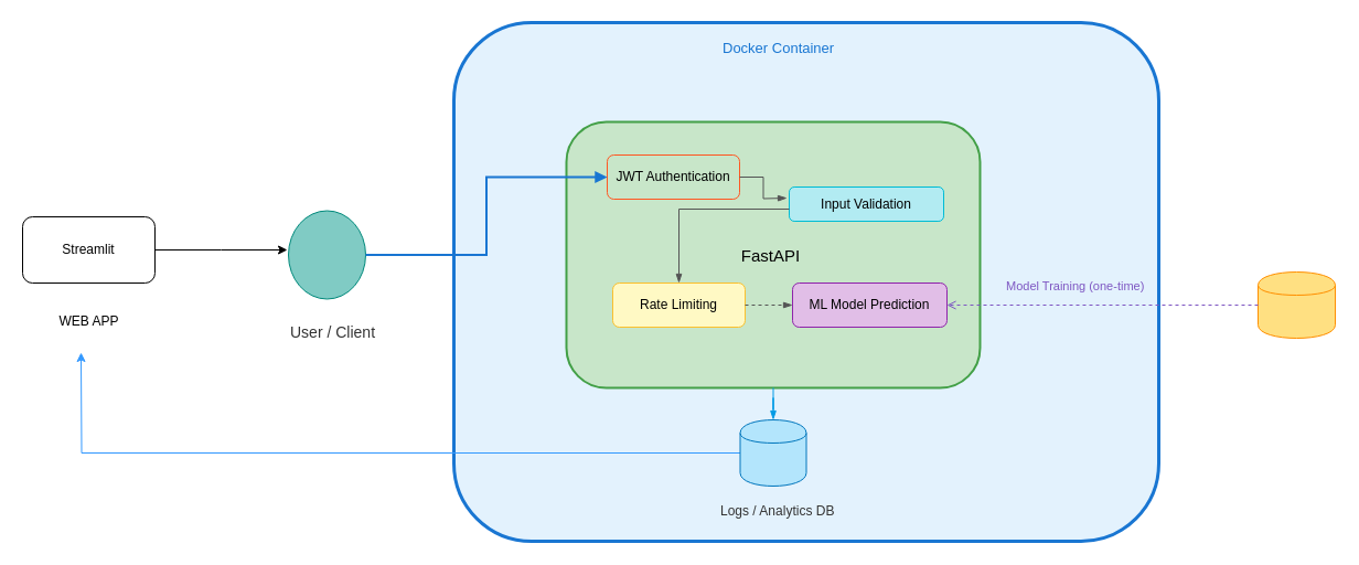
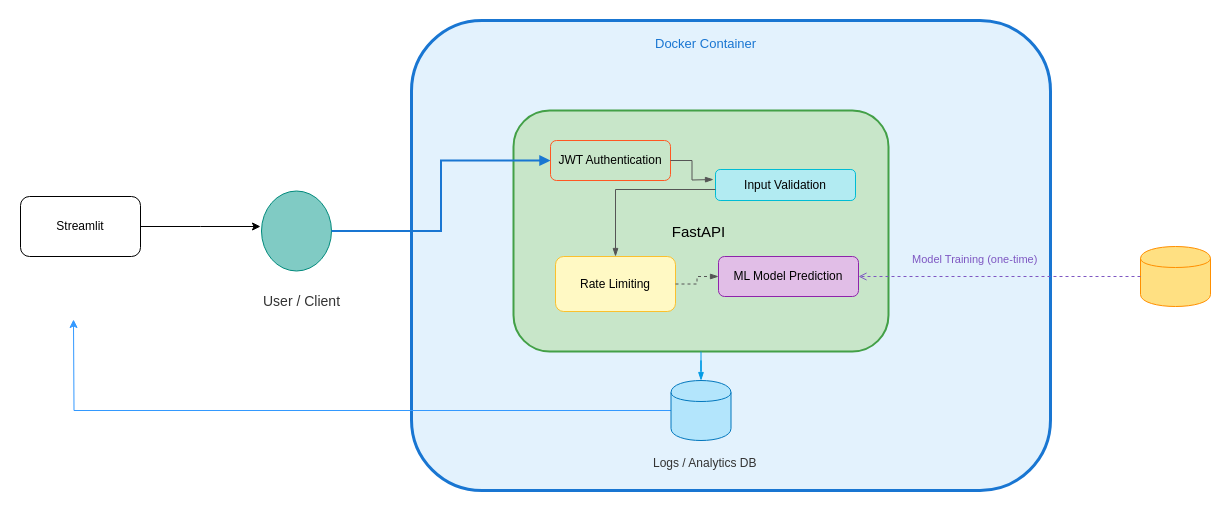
- <mxCell id="9" value="Rate Limiting" style="rounded=1;whiteSpace=wrap;html=1;fillColor=#FFF9C4;strokeColor=#FBC02D;fontSize=12;" parent="1" vertex="1"><mxGeometry x="555" y="256" width="120" height="40" as="geometry" /></mxCell>
+ <mxCell id="9" value="Rate Limiting" style="rounded=1;whiteSpace=wrap;html=1;fillColor=#FFF9C4;strokeColor=#FBC02D;fontSize=12;" parent="1" vertex="1"><mxGeometry x="555" y="256" width="120" height="55" as="geometry" /></mxCell>
- <mxCell id="24" value="WEB APP" style="text;html=1;align=center;verticalAlign=middle;resizable=0;points=[];autosize=1;strokeColor=none;fillColor=none;" parent="1" vertex="1"><mxGeometry x="40" y="276" width="80" height="30" as="geometry" /></mxCell>
